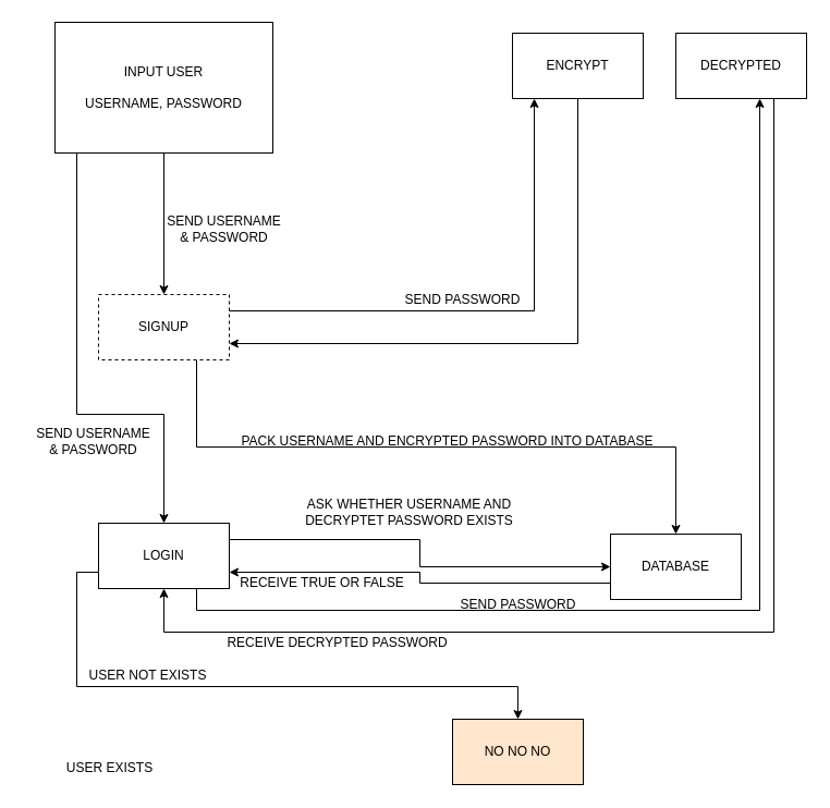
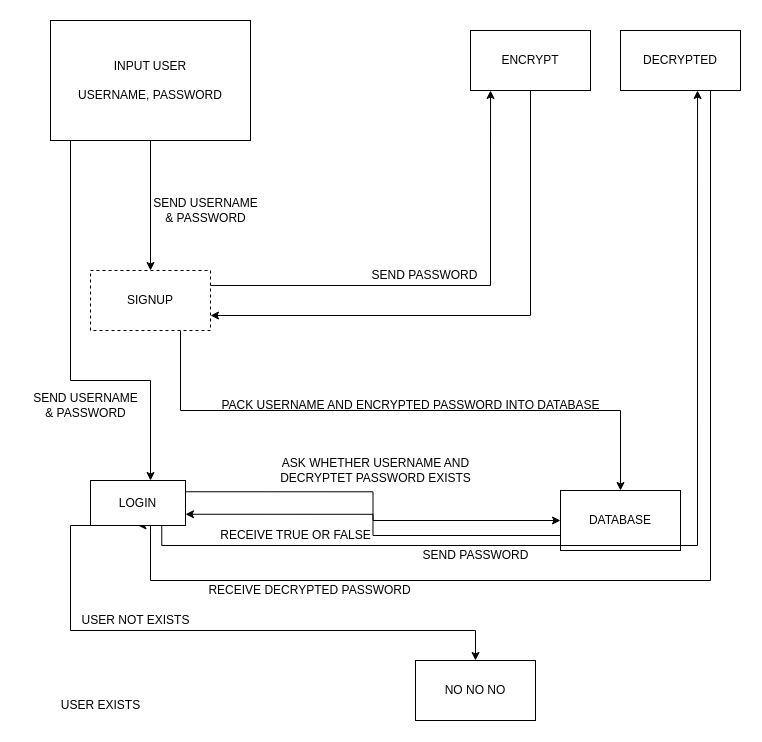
- <mxCell id="19" value="LOGIN" style="rounded=0;whiteSpace=wrap;html=1;" vertex="1" parent="1"><mxGeometry x="90" y="480" width="120" height="60" as="geometry" /></mxCell>
+ <mxCell id="19" value="LOGIN" style="rounded=0;whiteSpace=wrap;html=1;" vertex="1" parent="1"><mxGeometry x="90" y="480" width="95" height="45" as="geometry" /></mxCell>
- <mxCell id="25" value="NO NO NO" style="rounded=0;whiteSpace=wrap;html=1;fillColor=#ffe6cc;" vertex="1" parent="1"><mxGeometry x="415" y="660" width="120" height="60" as="geometry" /></mxCell>
+ <mxCell id="25" value="NO NO NO" style="rounded=0;whiteSpace=wrap;html=1;" vertex="1" parent="1"><mxGeometry x="415" y="660" width="120" height="60" as="geometry" /></mxCell>
